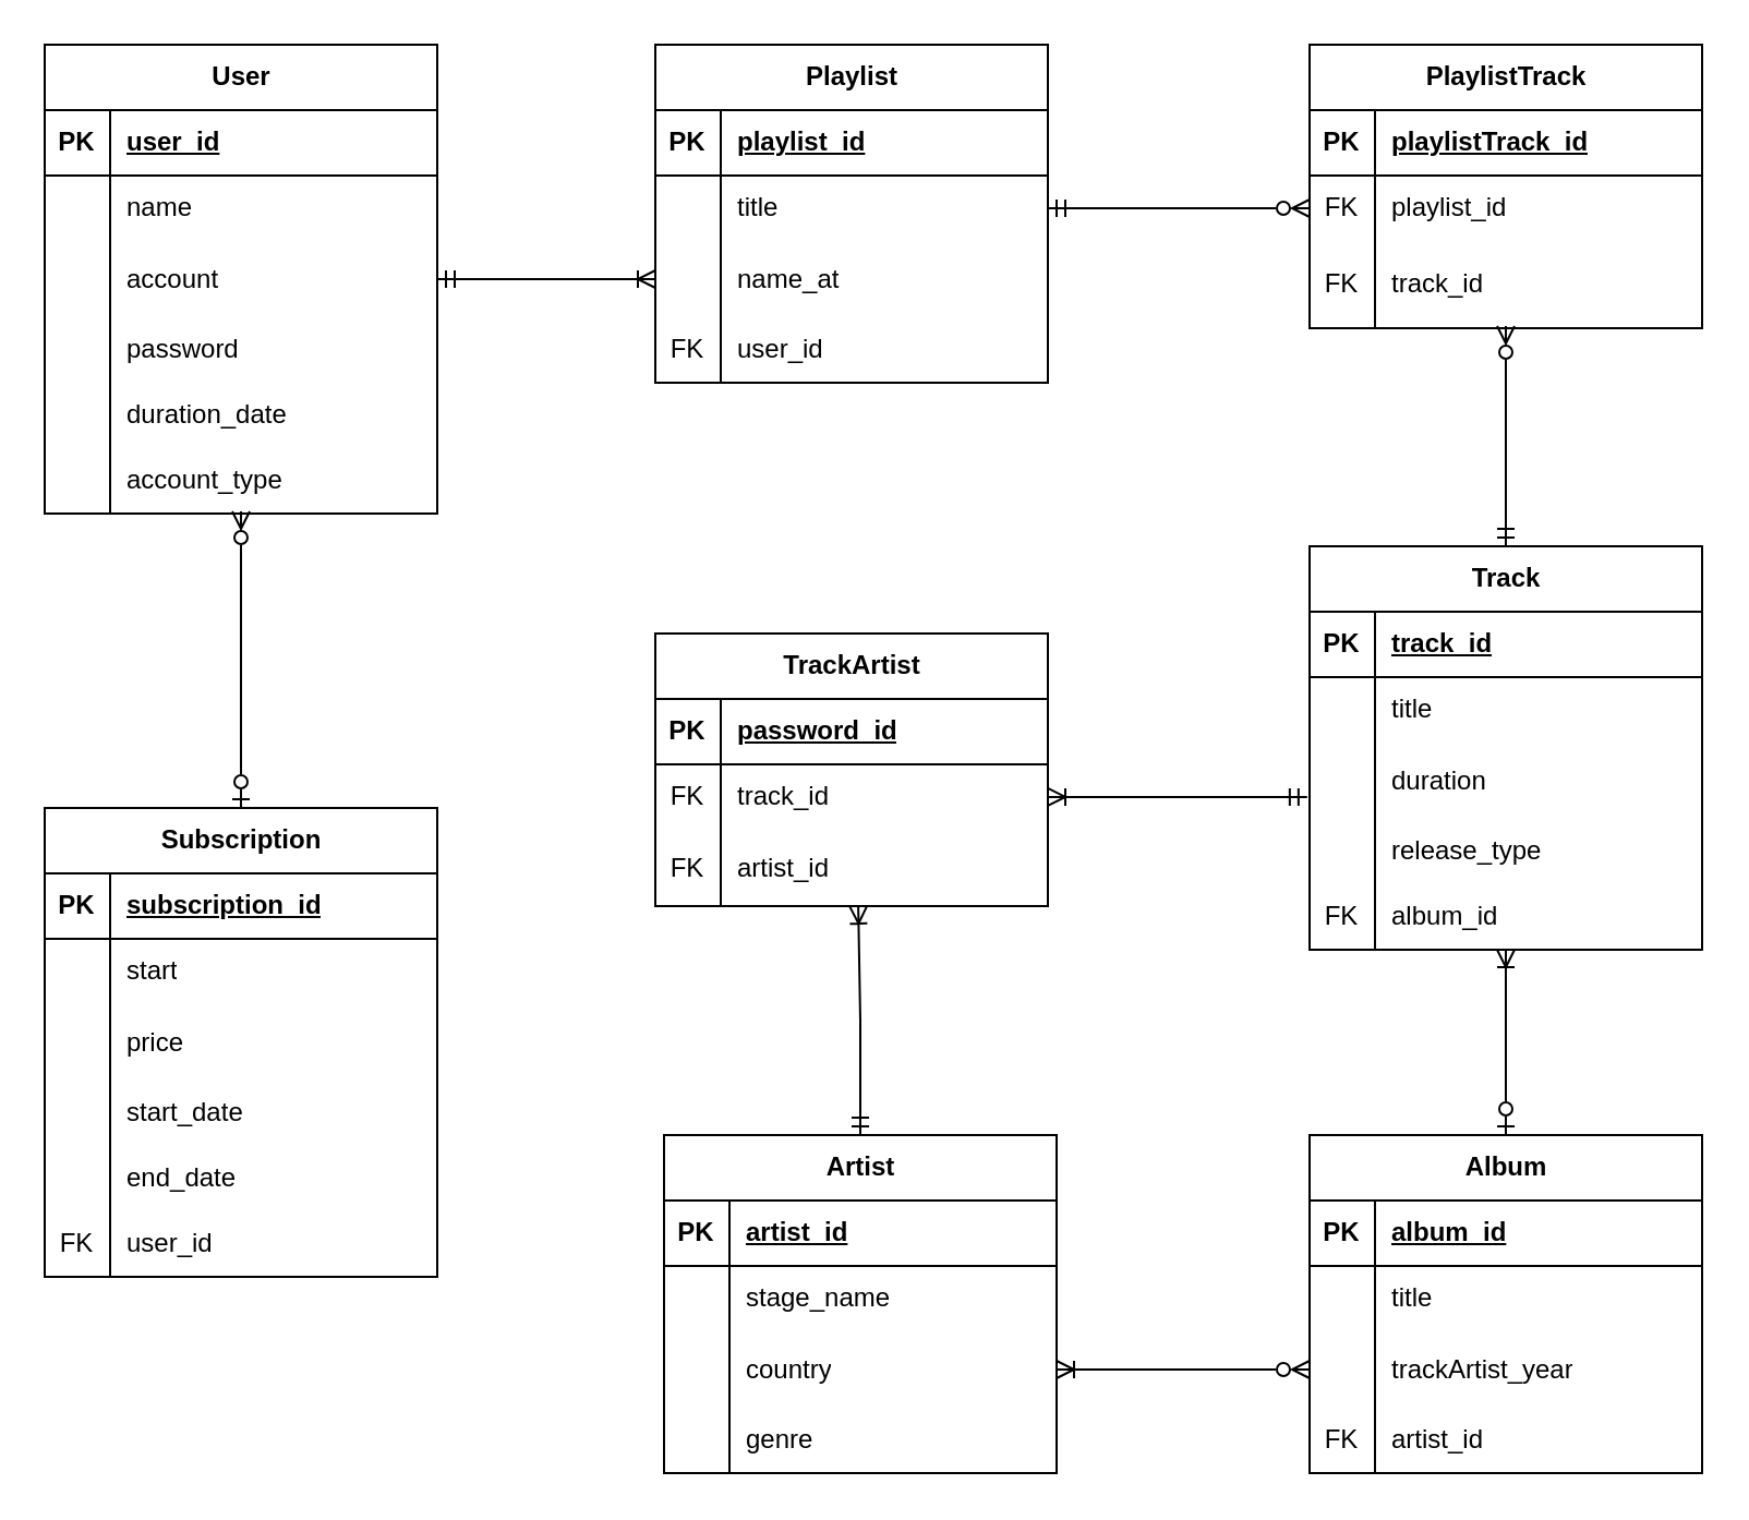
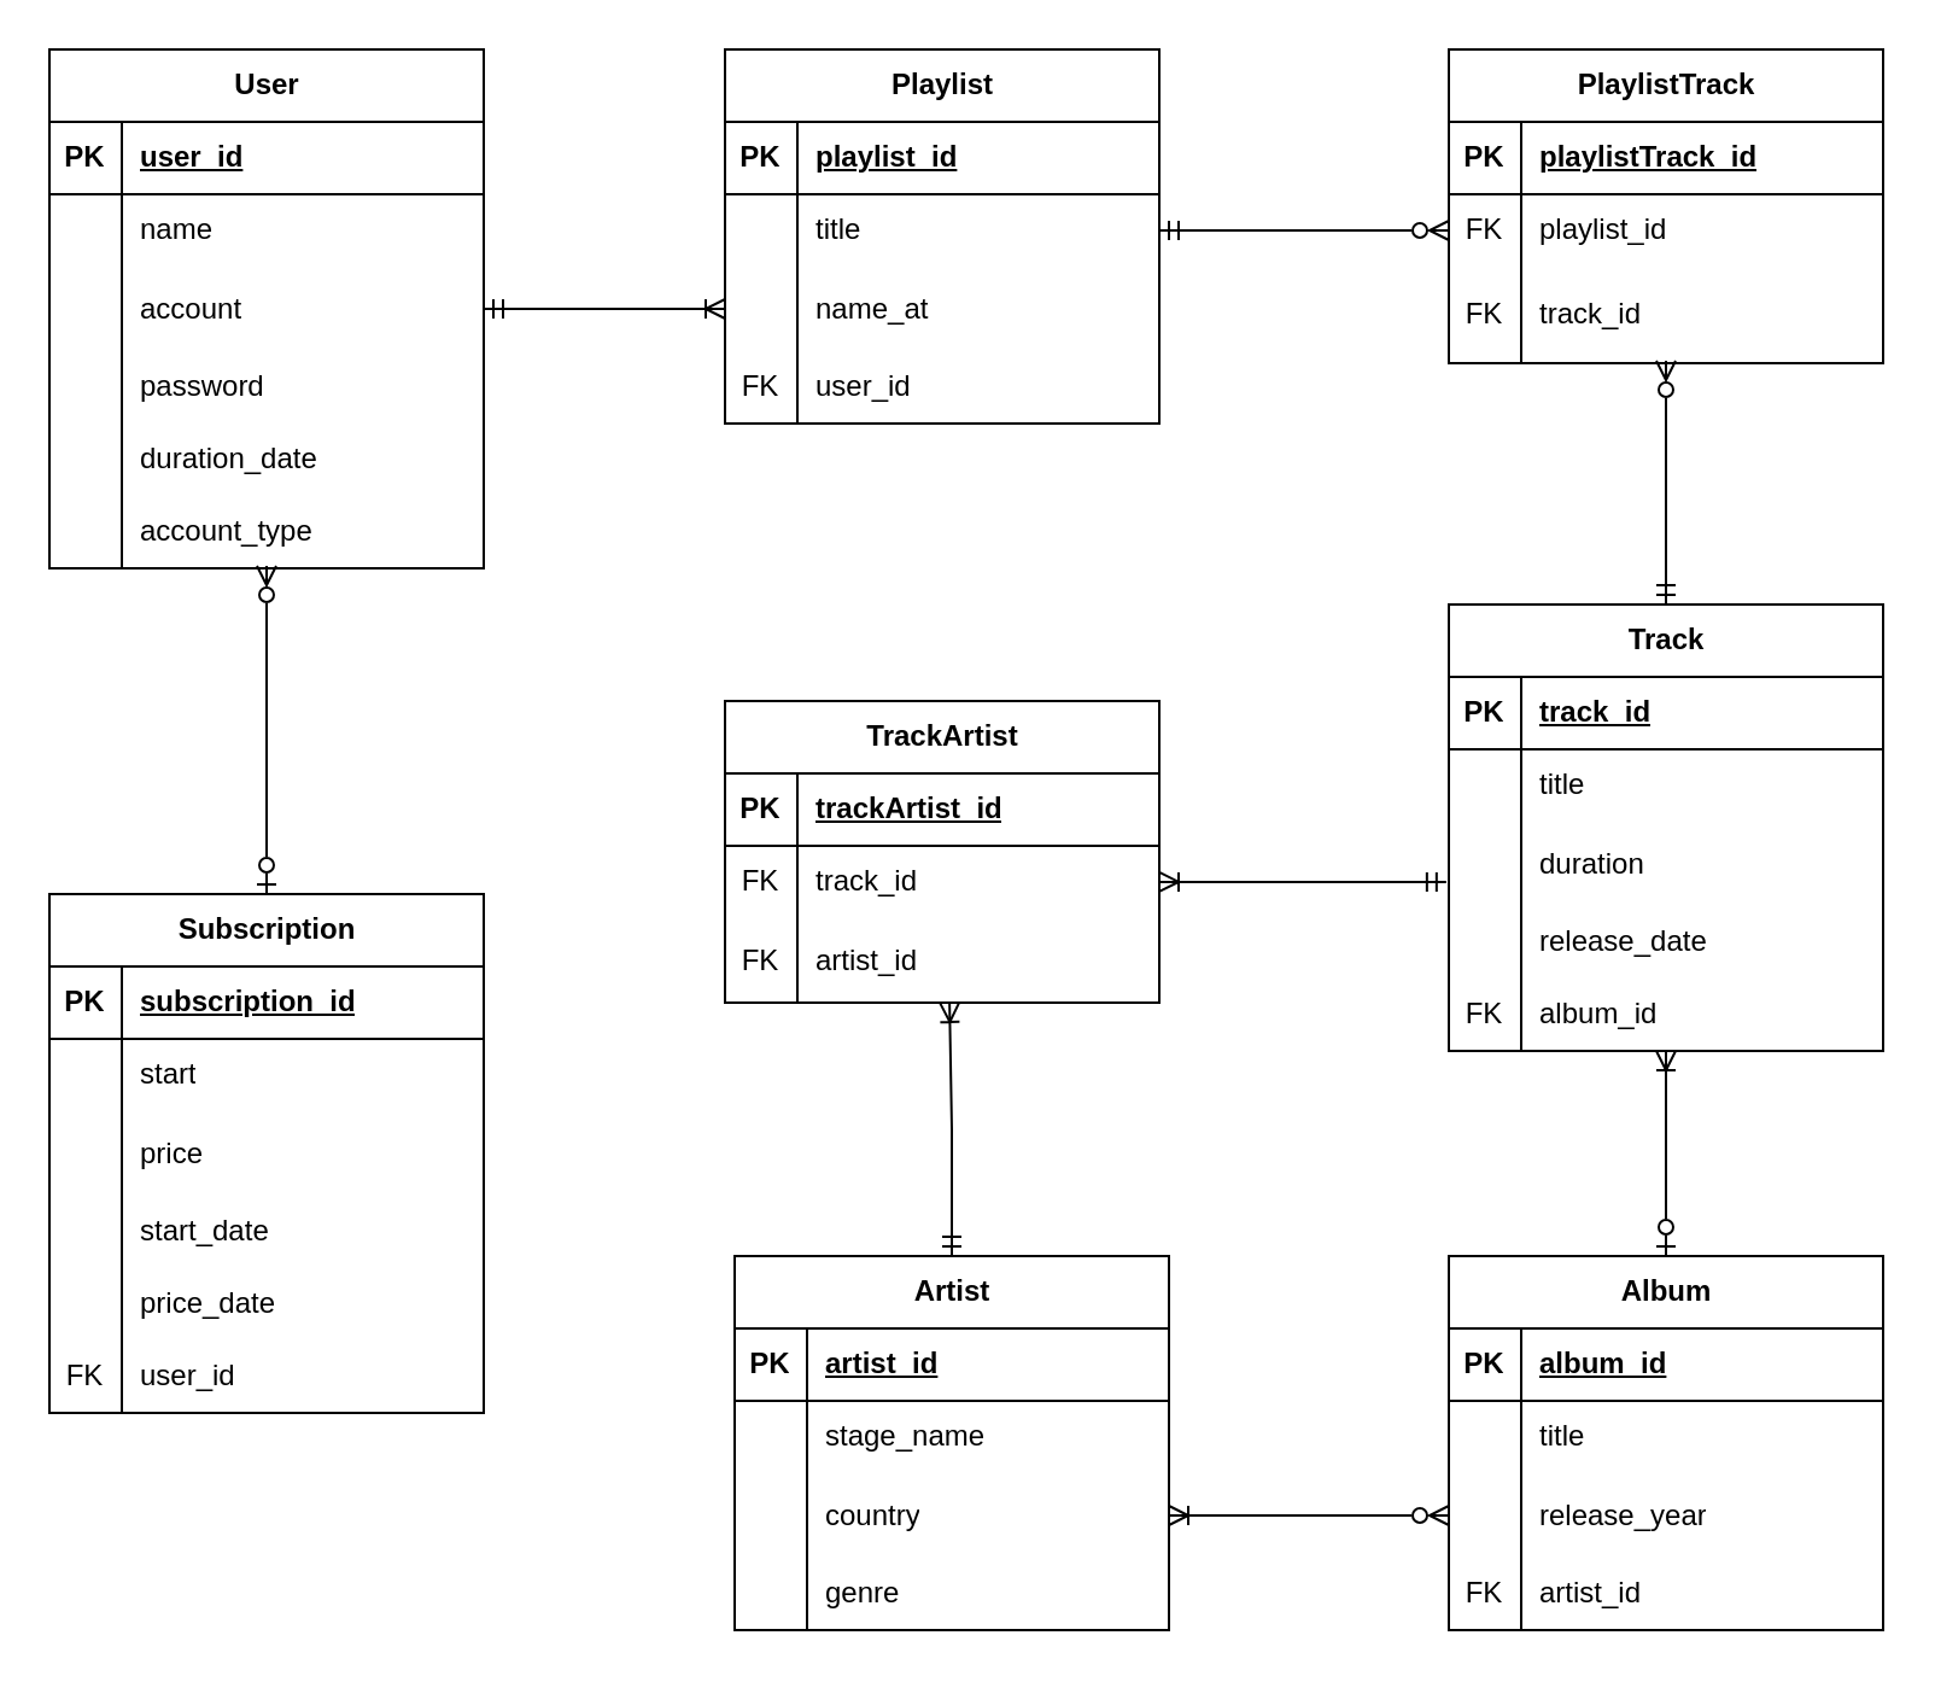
- <mxCell id="115" value="password_id" style="shape=partialRectangle;connectable=0;fillColor=none;top=0;left=0;bottom=0;right=0;align=left;spacingLeft=6;fontStyle=5;overflow=hidden;whiteSpace=wrap;html=1;" vertex="1" parent="113"><mxGeometry x="30" width="150" height="30" as="geometry"><mxRectangle width="150" height="30" as="alternateBounds" /></mxGeometry></mxCell>
+ <mxCell id="115" value="trackArtist_id" style="shape=partialRectangle;connectable=0;fillColor=none;top=0;left=0;bottom=0;right=0;align=left;spacingLeft=6;fontStyle=5;overflow=hidden;whiteSpace=wrap;html=1;" vertex="1" parent="113"><mxGeometry x="30" width="150" height="30" as="geometry"><mxRectangle width="150" height="30" as="alternateBounds" /></mxGeometry></mxCell>
- <mxCell id="46" value="release_type" style="shape=partialRectangle;connectable=0;fillColor=none;top=0;left=0;bottom=0;right=0;align=left;spacingLeft=6;overflow=hidden;whiteSpace=wrap;html=1;" vertex="1" parent="44"><mxGeometry x="30" width="150" height="30" as="geometry"><mxRectangle width="150" height="30" as="alternateBounds" /></mxGeometry></mxCell>
+ <mxCell id="46" value="release_date" style="shape=partialRectangle;connectable=0;fillColor=none;top=0;left=0;bottom=0;right=0;align=left;spacingLeft=6;overflow=hidden;whiteSpace=wrap;html=1;" vertex="1" parent="44"><mxGeometry x="30" width="150" height="30" as="geometry"><mxRectangle width="150" height="30" as="alternateBounds" /></mxGeometry></mxCell>
- <mxCell id="93" value="end_date" style="shape=partialRectangle;connectable=0;fillColor=none;top=0;left=0;bottom=0;right=0;align=left;spacingLeft=6;overflow=hidden;whiteSpace=wrap;html=1;" vertex="1" parent="91"><mxGeometry x="30" width="150" height="30" as="geometry"><mxRectangle width="150" height="30" as="alternateBounds" /></mxGeometry></mxCell>
+ <mxCell id="93" value="price_date" style="shape=partialRectangle;connectable=0;fillColor=none;top=0;left=0;bottom=0;right=0;align=left;spacingLeft=6;overflow=hidden;whiteSpace=wrap;html=1;" vertex="1" parent="91"><mxGeometry x="30" width="150" height="30" as="geometry"><mxRectangle width="150" height="30" as="alternateBounds" /></mxGeometry></mxCell>
- <mxCell id="74" value="trackArtist_year" style="shape=partialRectangle;connectable=0;fillColor=none;top=0;left=0;bottom=0;right=0;align=left;spacingLeft=6;overflow=hidden;whiteSpace=wrap;html=1;" vertex="1" parent="72"><mxGeometry x="30" width="150" height="35" as="geometry"><mxRectangle width="150" height="35" as="alternateBounds" /></mxGeometry></mxCell>
+ <mxCell id="74" value="release_year" style="shape=partialRectangle;connectable=0;fillColor=none;top=0;left=0;bottom=0;right=0;align=left;spacingLeft=6;overflow=hidden;whiteSpace=wrap;html=1;" vertex="1" parent="72"><mxGeometry x="30" width="150" height="35" as="geometry"><mxRectangle width="150" height="35" as="alternateBounds" /></mxGeometry></mxCell>
